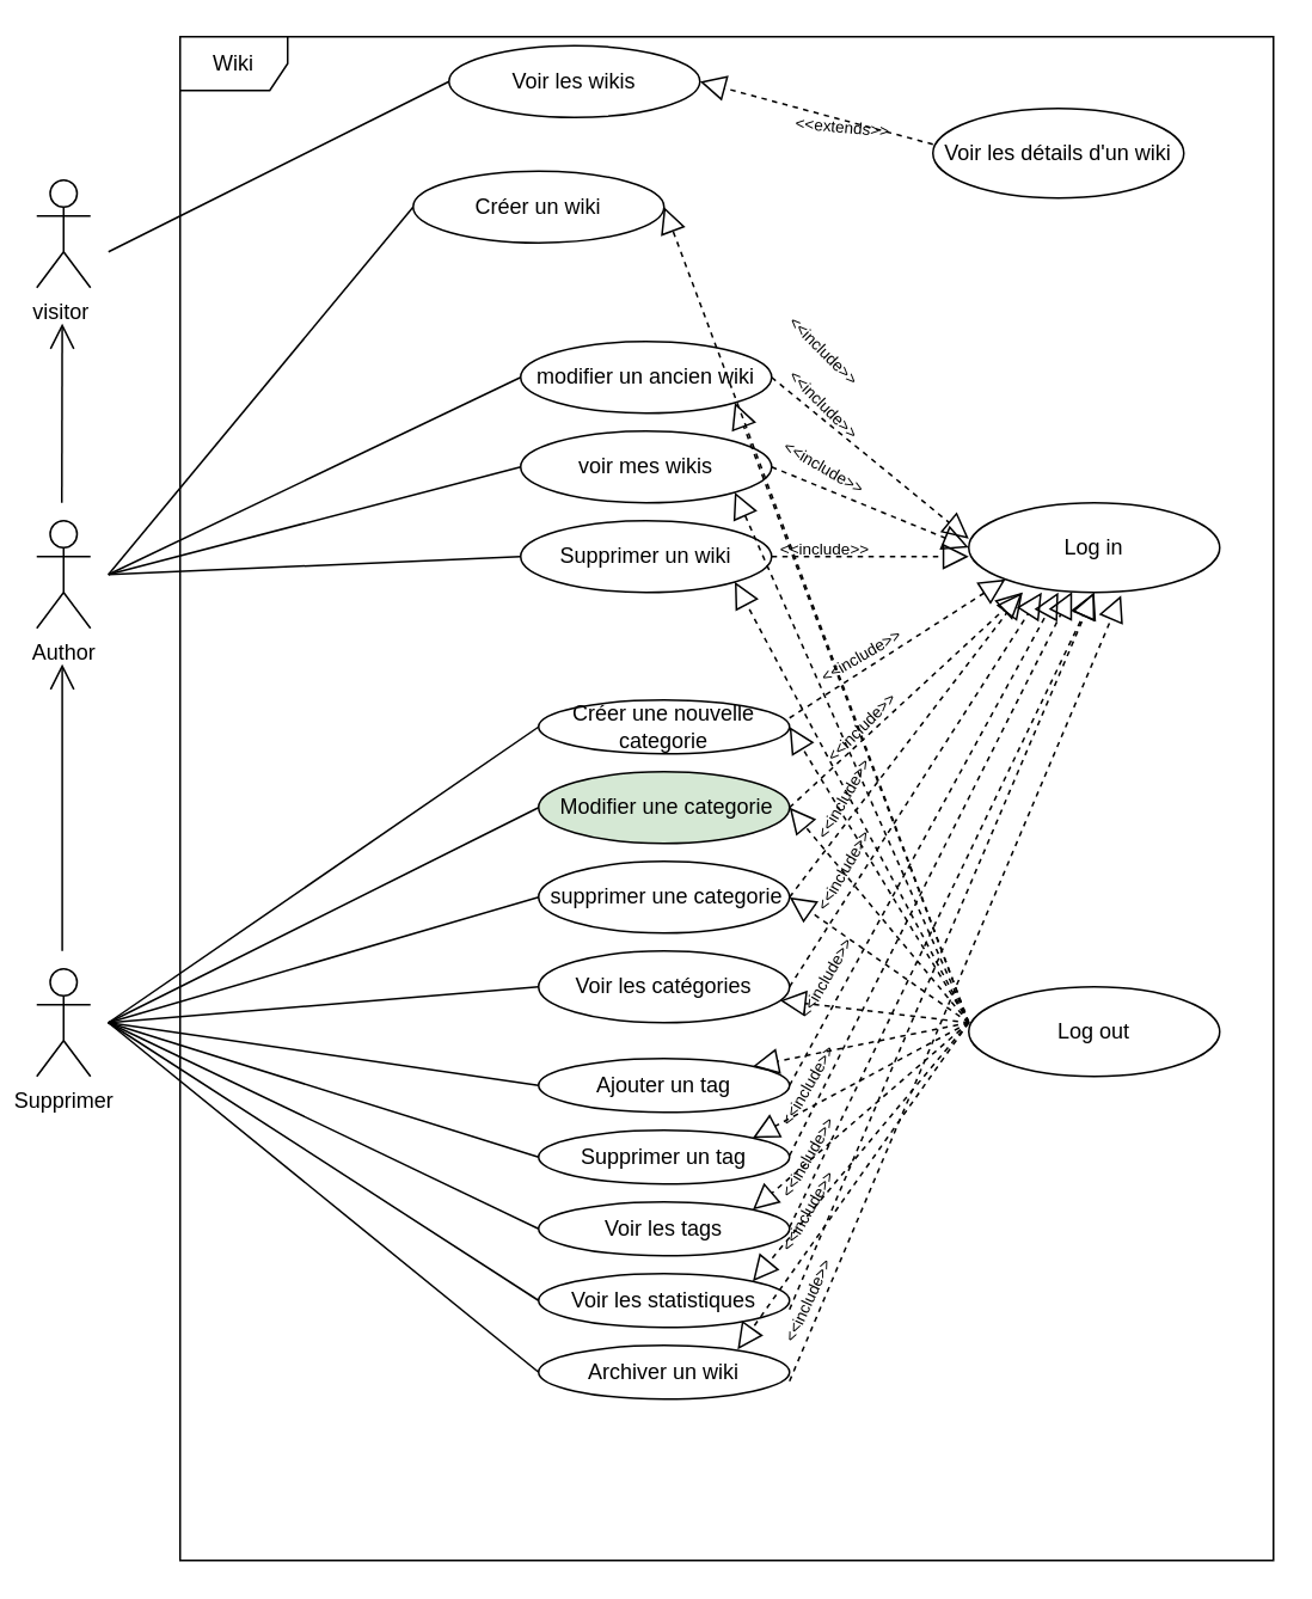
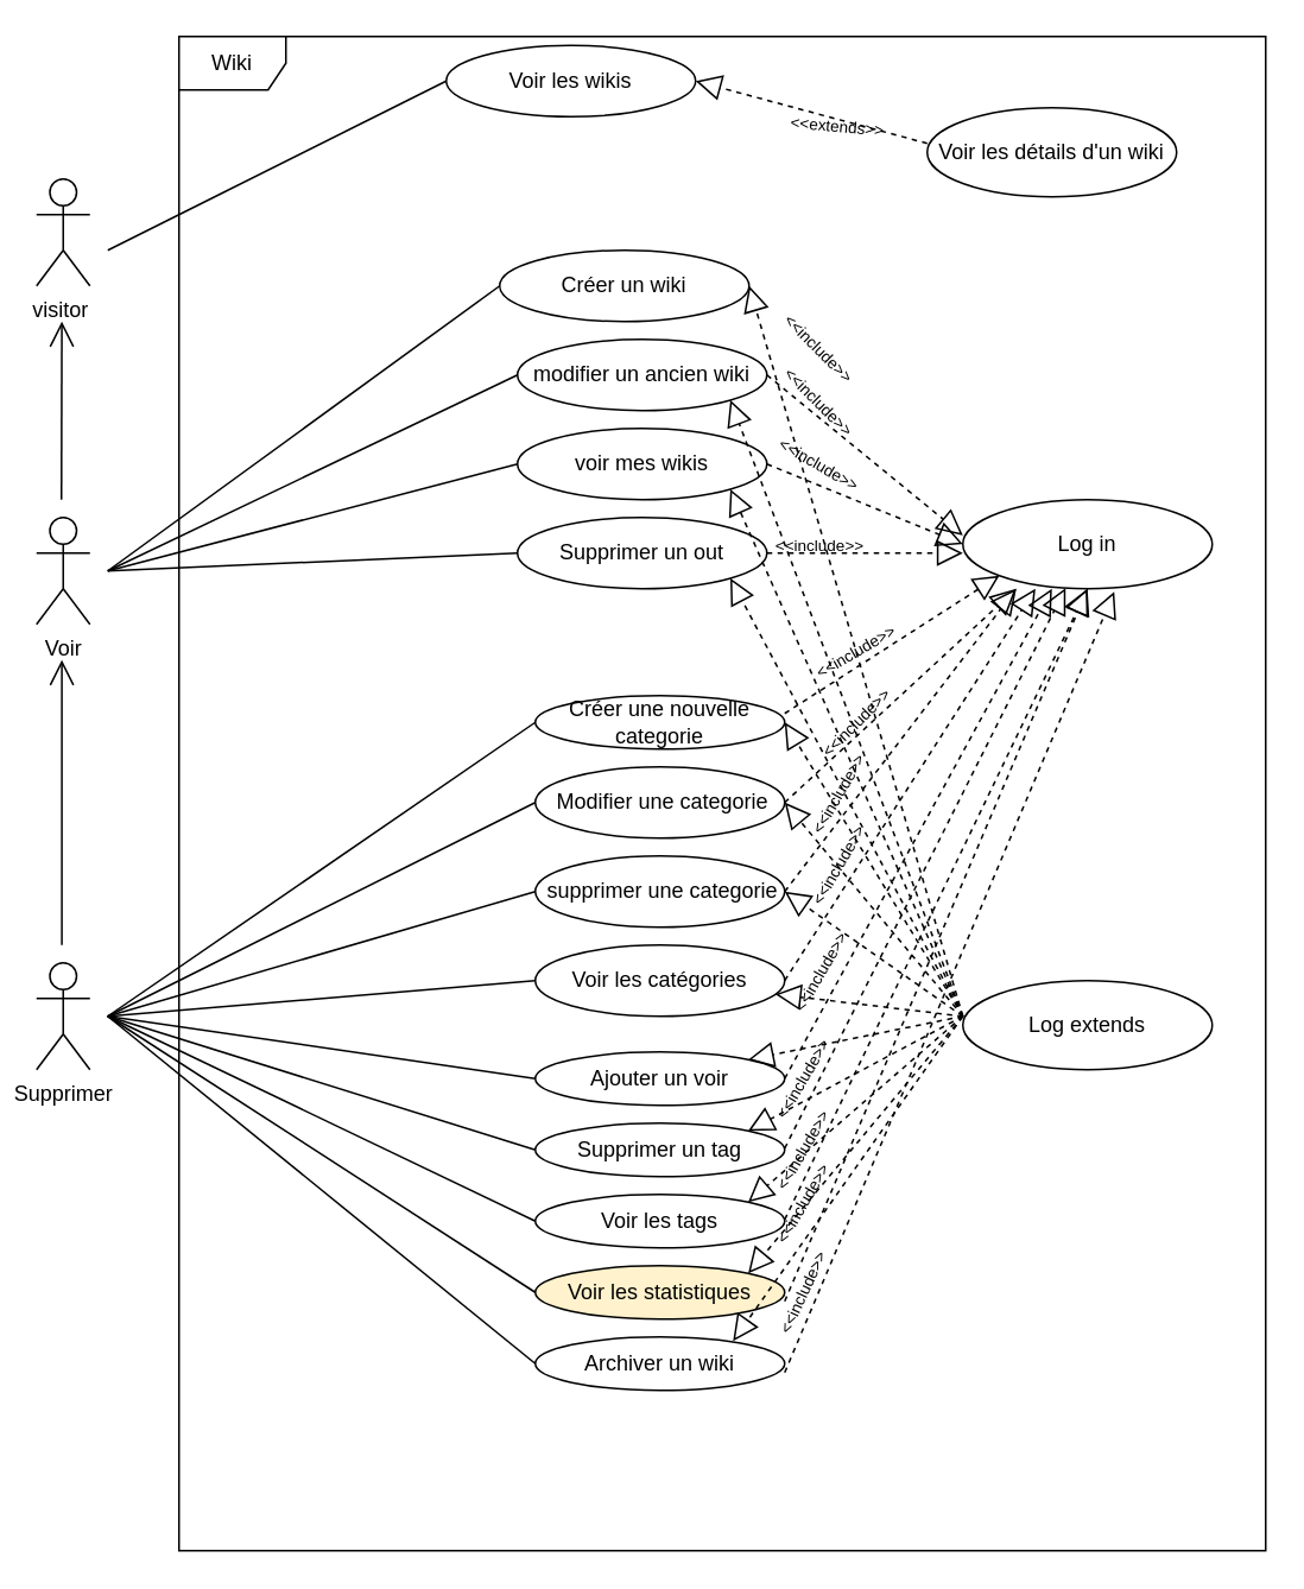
- <mxCell id="7" value="Créer un wiki" style="ellipse;whiteSpace=wrap;html=1;" vertex="1" parent="1"><mxGeometry x="230" y="95" width="140" height="40" as="geometry" /></mxCell>
+ <mxCell id="7" value="Créer un wiki" style="ellipse;whiteSpace=wrap;html=1;" vertex="1" parent="1"><mxGeometry x="280" y="140" width="140" height="40" as="geometry" /></mxCell>
- <mxCell id="10" value="Supprimer un wiki" style="ellipse;whiteSpace=wrap;html=1;" vertex="1" parent="1"><mxGeometry x="290" y="290" width="140" height="40" as="geometry" /></mxCell>
+ <mxCell id="10" value="Supprimer un out" style="ellipse;whiteSpace=wrap;html=1;" vertex="1" parent="1"><mxGeometry x="290" y="290" width="140" height="40" as="geometry" /></mxCell>
- <mxCell id="4" value="Author" style="shape=umlActor;verticalLabelPosition=bottom;verticalAlign=top;html=1;" vertex="1" parent="1"><mxGeometry x="20" y="290" width="30" height="60" as="geometry" /></mxCell>
+ <mxCell id="4" value="Voir" style="shape=umlActor;verticalLabelPosition=bottom;verticalAlign=top;html=1;" vertex="1" parent="1"><mxGeometry x="20" y="290" width="30" height="60" as="geometry" /></mxCell>
- <mxCell id="12" value="&amp;nbsp;Modifier une categorie" style="ellipse;whiteSpace=wrap;html=1;fillColor=#d5e8d4;" vertex="1" parent="1"><mxGeometry x="300" y="430" width="140" height="40" as="geometry" /></mxCell>
+ <mxCell id="12" value="&amp;nbsp;Modifier une categorie" style="ellipse;whiteSpace=wrap;html=1;" vertex="1" parent="1"><mxGeometry x="300" y="430" width="140" height="40" as="geometry" /></mxCell>
- <mxCell id="21" value="Log out" style="ellipse;whiteSpace=wrap;html=1;" vertex="1" parent="1"><mxGeometry x="540" y="550" width="140" height="50" as="geometry" /></mxCell>
+ <mxCell id="21" value="Log extends" style="ellipse;whiteSpace=wrap;html=1;" vertex="1" parent="1"><mxGeometry x="540" y="550" width="140" height="50" as="geometry" /></mxCell>
- <mxCell id="15" value="Ajouter un tag" style="ellipse;whiteSpace=wrap;html=1;" vertex="1" parent="1"><mxGeometry x="300" y="590" width="140" height="30" as="geometry" /></mxCell>
+ <mxCell id="15" value="Ajouter un voir" style="ellipse;whiteSpace=wrap;html=1;" vertex="1" parent="1"><mxGeometry x="300" y="590" width="140" height="30" as="geometry" /></mxCell>
- <mxCell id="18" value="Voir les statistiques" style="ellipse;whiteSpace=wrap;html=1;" vertex="1" parent="1"><mxGeometry x="300" y="710" width="140" height="30" as="geometry" /></mxCell>
+ <mxCell id="18" value="Voir les statistiques" style="ellipse;whiteSpace=wrap;html=1;fillColor=#fff2cc;" vertex="1" parent="1"><mxGeometry x="300" y="710" width="140" height="30" as="geometry" /></mxCell>
